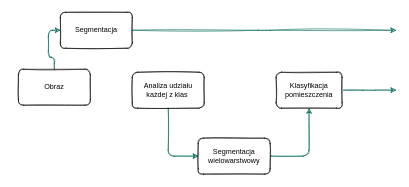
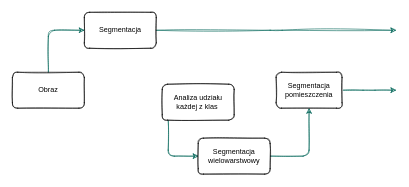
- <mxCell id="5" value="Segmentacja" style="rounded=1;whiteSpace=wrap;html=1;sketch=1;" vertex="1" parent="1"><mxGeometry x="100" y="20" width="120" height="60" as="geometry" /></mxCell>
+ <mxCell id="5" value="Segmentacja" style="rounded=1;whiteSpace=wrap;html=1;sketch=1;" vertex="1" parent="1"><mxGeometry x="140" y="20" width="120" height="60" as="geometry" /></mxCell>
- <mxCell id="3" value="Obraz" style="rounded=1;whiteSpace=wrap;html=1;sketch=1;" vertex="1" parent="1"><mxGeometry x="30" y="115" width="120" height="60" as="geometry" /></mxCell>
+ <mxCell id="3" value="Obraz" style="rounded=1;whiteSpace=wrap;html=1;sketch=1;" vertex="1" parent="1"><mxGeometry x="20" y="120" width="120" height="60" as="geometry" /></mxCell>
- <mxCell id="7" value="Analiza udziału&lt;br&gt;każdej z klas&amp;nbsp;" style="rounded=1;whiteSpace=wrap;html=1;sketch=1;" vertex="1" parent="1"><mxGeometry x="220" y="120" width="120" height="60" as="geometry" /></mxCell>
+ <mxCell id="7" value="Analiza udziału&lt;br&gt;każdej z klas&amp;nbsp;" style="rounded=1;whiteSpace=wrap;html=1;sketch=1;" vertex="1" parent="1"><mxGeometry x="270" y="140" width="120" height="60" as="geometry" /></mxCell>
- <mxCell id="11" value="Klasyfikacja pomieszczenia" style="rounded=1;whiteSpace=wrap;html=1;sketch=1;" vertex="1" parent="1"><mxGeometry x="460" y="120" width="110" height="60" as="geometry" /></mxCell>
+ <mxCell id="11" value="Segmentacja pomieszczenia" style="rounded=1;whiteSpace=wrap;html=1;sketch=1;" vertex="1" parent="1"><mxGeometry x="460" y="120" width="110" height="60" as="geometry" /></mxCell>
